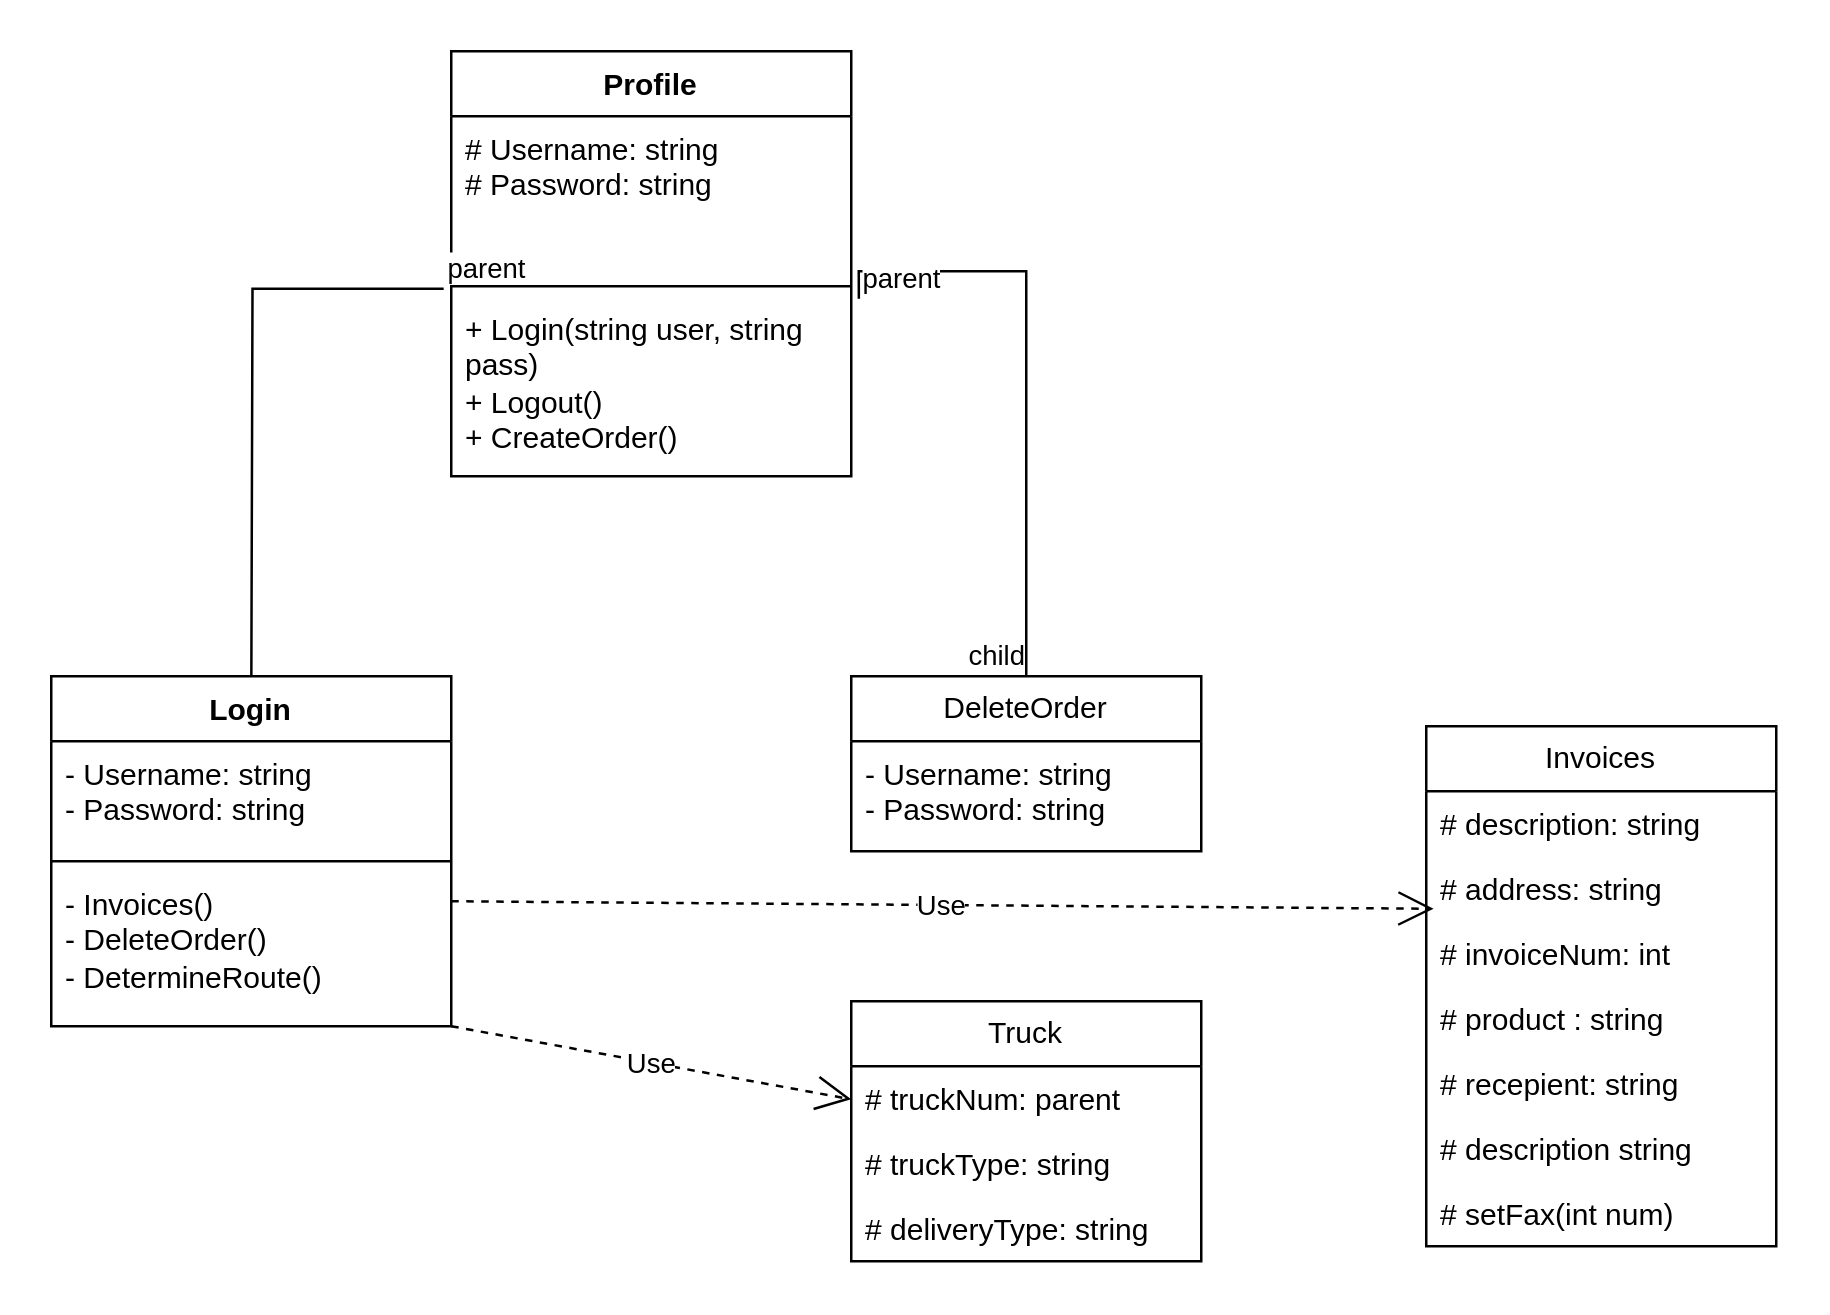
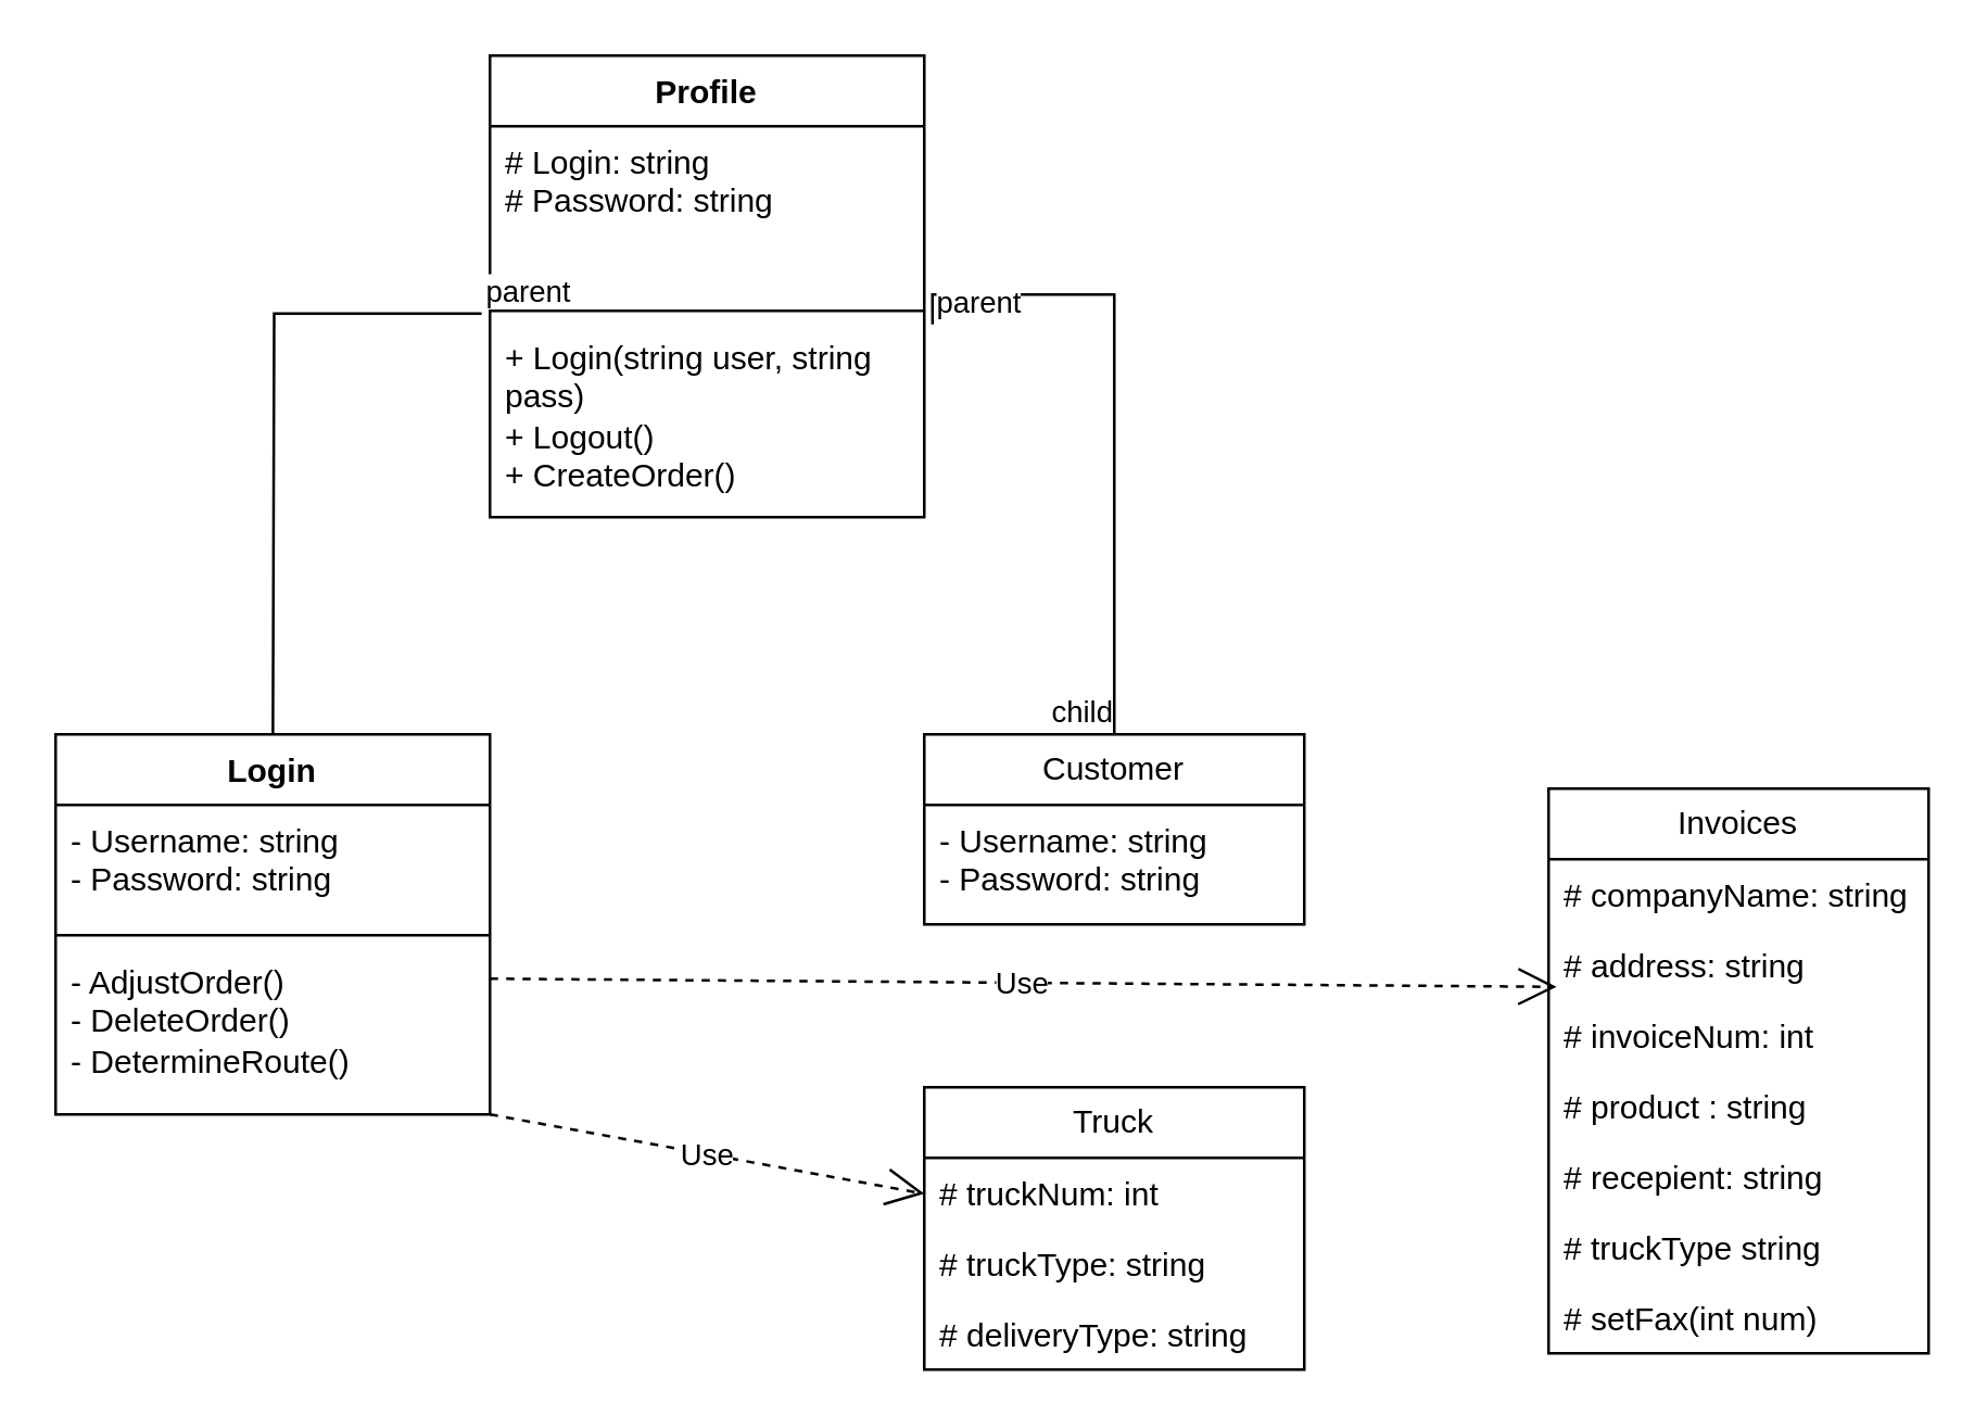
- <mxCell id="6" value="# Username: string&lt;div&gt;# Password: string&lt;/div&gt;" style="text;strokeColor=none;fillColor=none;align=left;verticalAlign=top;spacingLeft=4;spacingRight=4;overflow=hidden;rotatable=0;points=[[0,0.5],[1,0.5]];portConstraint=eastwest;whiteSpace=wrap;html=1;" vertex="1" parent="2"><mxGeometry y="26" width="160" height="64" as="geometry" /></mxCell>
+ <mxCell id="6" value="# Login: string&lt;div&gt;# Password: string&lt;/div&gt;" style="text;strokeColor=none;fillColor=none;align=left;verticalAlign=top;spacingLeft=4;spacingRight=4;overflow=hidden;rotatable=0;points=[[0,0.5],[1,0.5]];portConstraint=eastwest;whiteSpace=wrap;html=1;" vertex="1" parent="2"><mxGeometry y="26" width="160" height="64" as="geometry" /></mxCell>
- <mxCell id="13" value="DeleteOrder" style="swimlane;fontStyle=0;childLayout=stackLayout;horizontal=1;startSize=26;fillColor=none;horizontalStack=0;resizeParent=1;resizeParentMax=0;resizeLast=0;collapsible=1;marginBottom=0;whiteSpace=wrap;html=1;" vertex="1" parent="1"><mxGeometry x="340" y="270" width="140" height="70" as="geometry" /></mxCell>
+ <mxCell id="13" value="Customer" style="swimlane;fontStyle=0;childLayout=stackLayout;horizontal=1;startSize=26;fillColor=none;horizontalStack=0;resizeParent=1;resizeParentMax=0;resizeLast=0;collapsible=1;marginBottom=0;whiteSpace=wrap;html=1;" vertex="1" parent="1"><mxGeometry x="340" y="270" width="140" height="70" as="geometry" /></mxCell>
- <mxCell id="23" value="# description: string" style="text;strokeColor=none;fillColor=none;align=left;verticalAlign=top;spacingLeft=4;spacingRight=4;overflow=hidden;rotatable=0;points=[[0,0.5],[1,0.5]];portConstraint=eastwest;whiteSpace=wrap;html=1;" vertex="1" parent="22"><mxGeometry y="26" width="140" height="26" as="geometry" /></mxCell>
+ <mxCell id="23" value="# companyName: string" style="text;strokeColor=none;fillColor=none;align=left;verticalAlign=top;spacingLeft=4;spacingRight=4;overflow=hidden;rotatable=0;points=[[0,0.5],[1,0.5]];portConstraint=eastwest;whiteSpace=wrap;html=1;" vertex="1" parent="22"><mxGeometry y="26" width="140" height="26" as="geometry" /></mxCell>
- <mxCell id="12" value="- Invoices()&lt;div&gt;- DeleteOrder()&lt;/div&gt;&lt;div&gt;- DetermineRoute()&lt;/div&gt;" style="text;strokeColor=none;fillColor=none;align=left;verticalAlign=top;spacingLeft=4;spacingRight=4;overflow=hidden;rotatable=0;points=[[0,0.5],[1,0.5]];portConstraint=eastwest;whiteSpace=wrap;html=1;" vertex="1" parent="9"><mxGeometry y="78" width="160" height="62" as="geometry" /></mxCell>
+ <mxCell id="12" value="- AdjustOrder()&lt;div&gt;- DeleteOrder()&lt;/div&gt;&lt;div&gt;- DetermineRoute()&lt;/div&gt;" style="text;strokeColor=none;fillColor=none;align=left;verticalAlign=top;spacingLeft=4;spacingRight=4;overflow=hidden;rotatable=0;points=[[0,0.5],[1,0.5]];portConstraint=eastwest;whiteSpace=wrap;html=1;" vertex="1" parent="9"><mxGeometry y="78" width="160" height="62" as="geometry" /></mxCell>
- <mxCell id="19" value="# truckNum: parent" style="text;strokeColor=none;fillColor=none;align=left;verticalAlign=top;spacingLeft=4;spacingRight=4;overflow=hidden;rotatable=0;points=[[0,0.5],[1,0.5]];portConstraint=eastwest;whiteSpace=wrap;html=1;" vertex="1" parent="18"><mxGeometry y="26" width="140" height="26" as="geometry" /></mxCell>
+ <mxCell id="19" value="# truckNum: int" style="text;strokeColor=none;fillColor=none;align=left;verticalAlign=top;spacingLeft=4;spacingRight=4;overflow=hidden;rotatable=0;points=[[0,0.5],[1,0.5]];portConstraint=eastwest;whiteSpace=wrap;html=1;" vertex="1" parent="18"><mxGeometry y="26" width="140" height="26" as="geometry" /></mxCell>
- <mxCell id="28" value="# description string" style="text;strokeColor=none;fillColor=none;align=left;verticalAlign=top;spacingLeft=4;spacingRight=4;overflow=hidden;rotatable=0;points=[[0,0.5],[1,0.5]];portConstraint=eastwest;whiteSpace=wrap;html=1;" vertex="1" parent="22"><mxGeometry y="156" width="140" height="26" as="geometry" /></mxCell>
+ <mxCell id="28" value="# truckType string" style="text;strokeColor=none;fillColor=none;align=left;verticalAlign=top;spacingLeft=4;spacingRight=4;overflow=hidden;rotatable=0;points=[[0,0.5],[1,0.5]];portConstraint=eastwest;whiteSpace=wrap;html=1;" vertex="1" parent="22"><mxGeometry y="156" width="140" height="26" as="geometry" /></mxCell>
